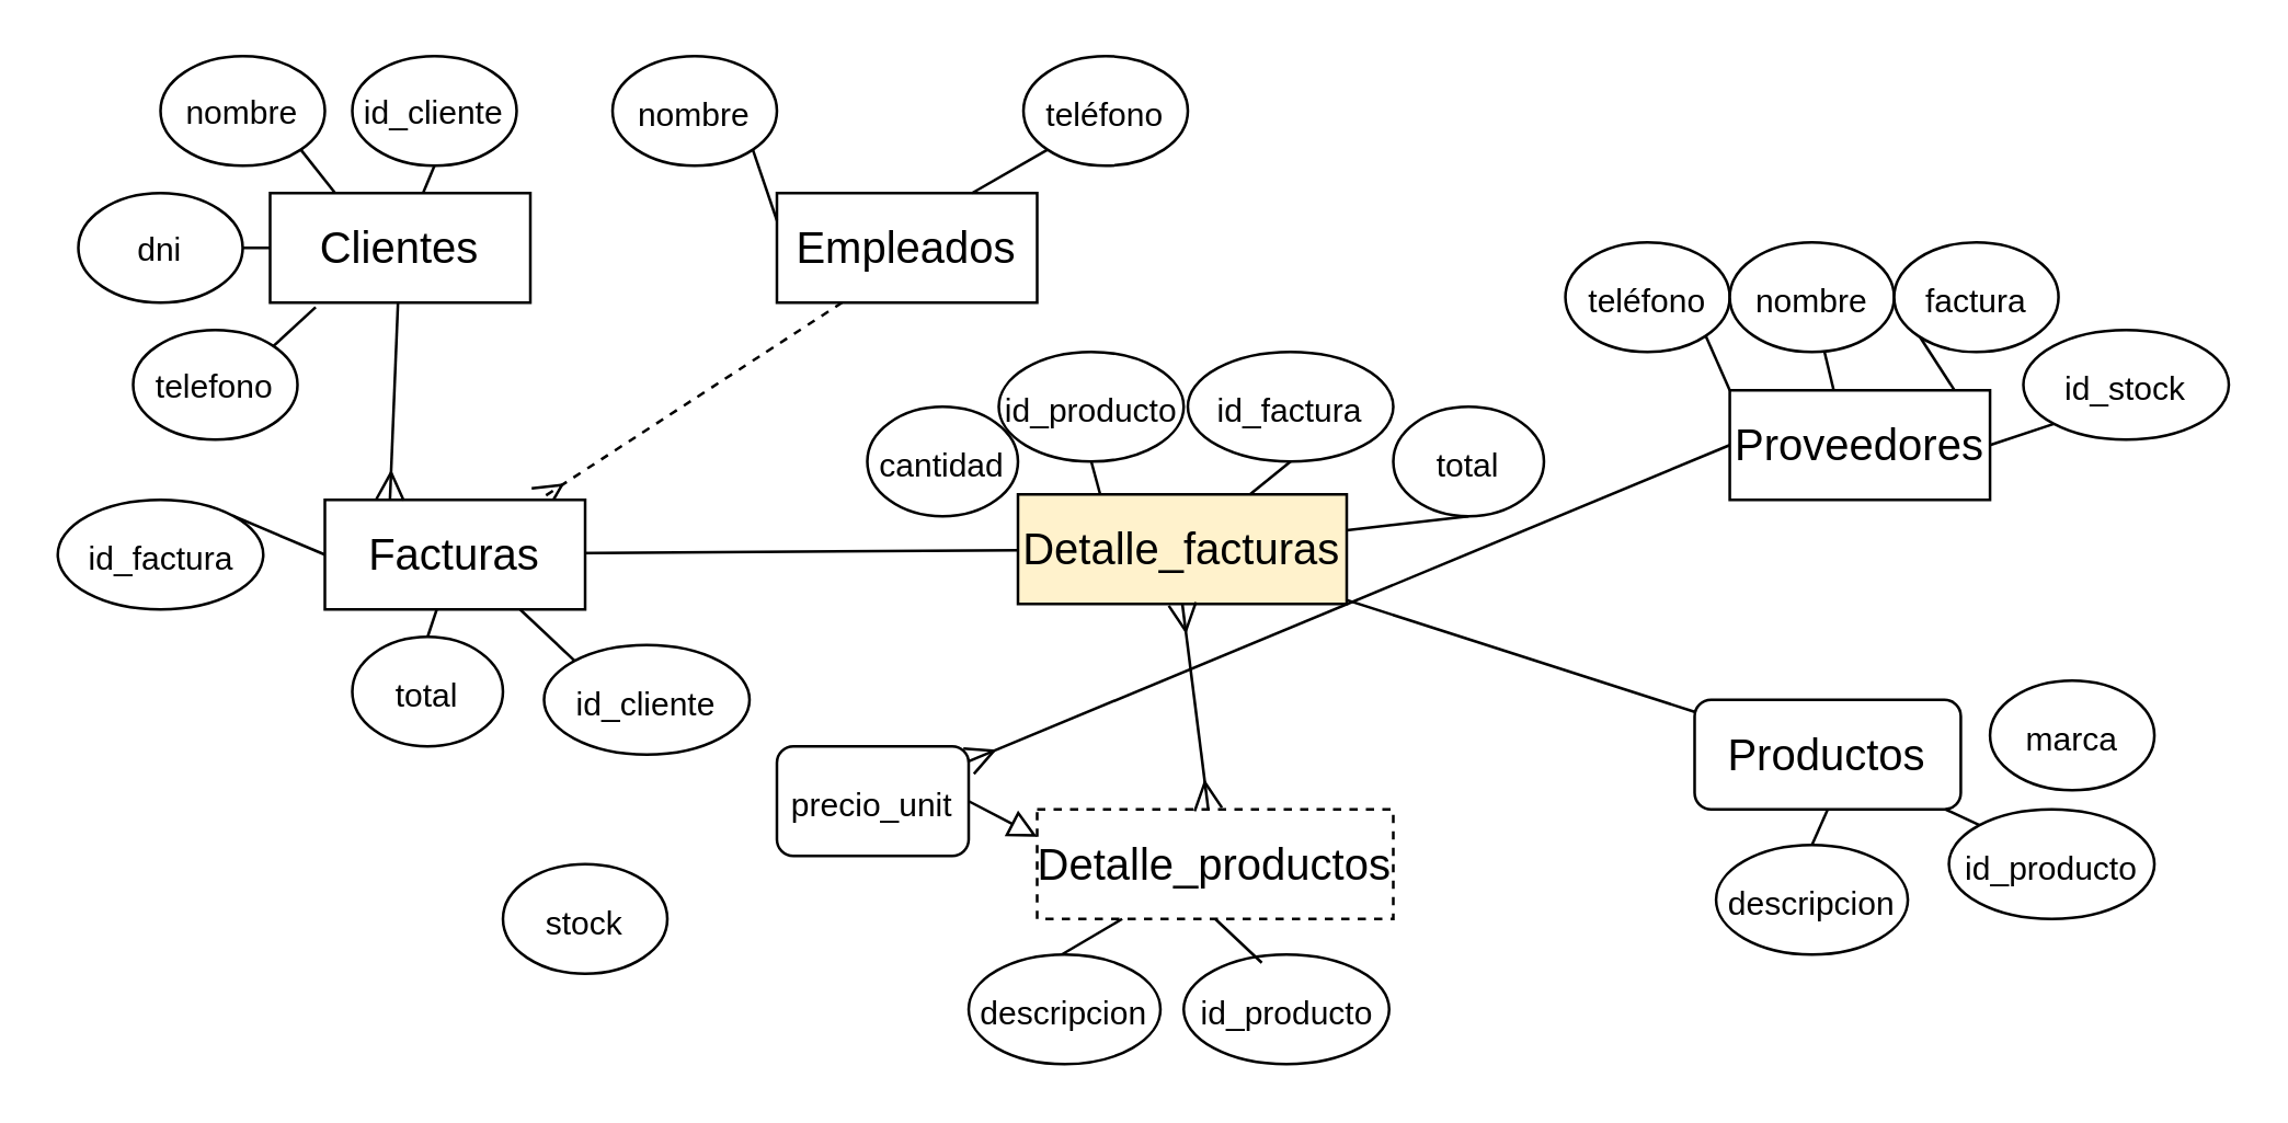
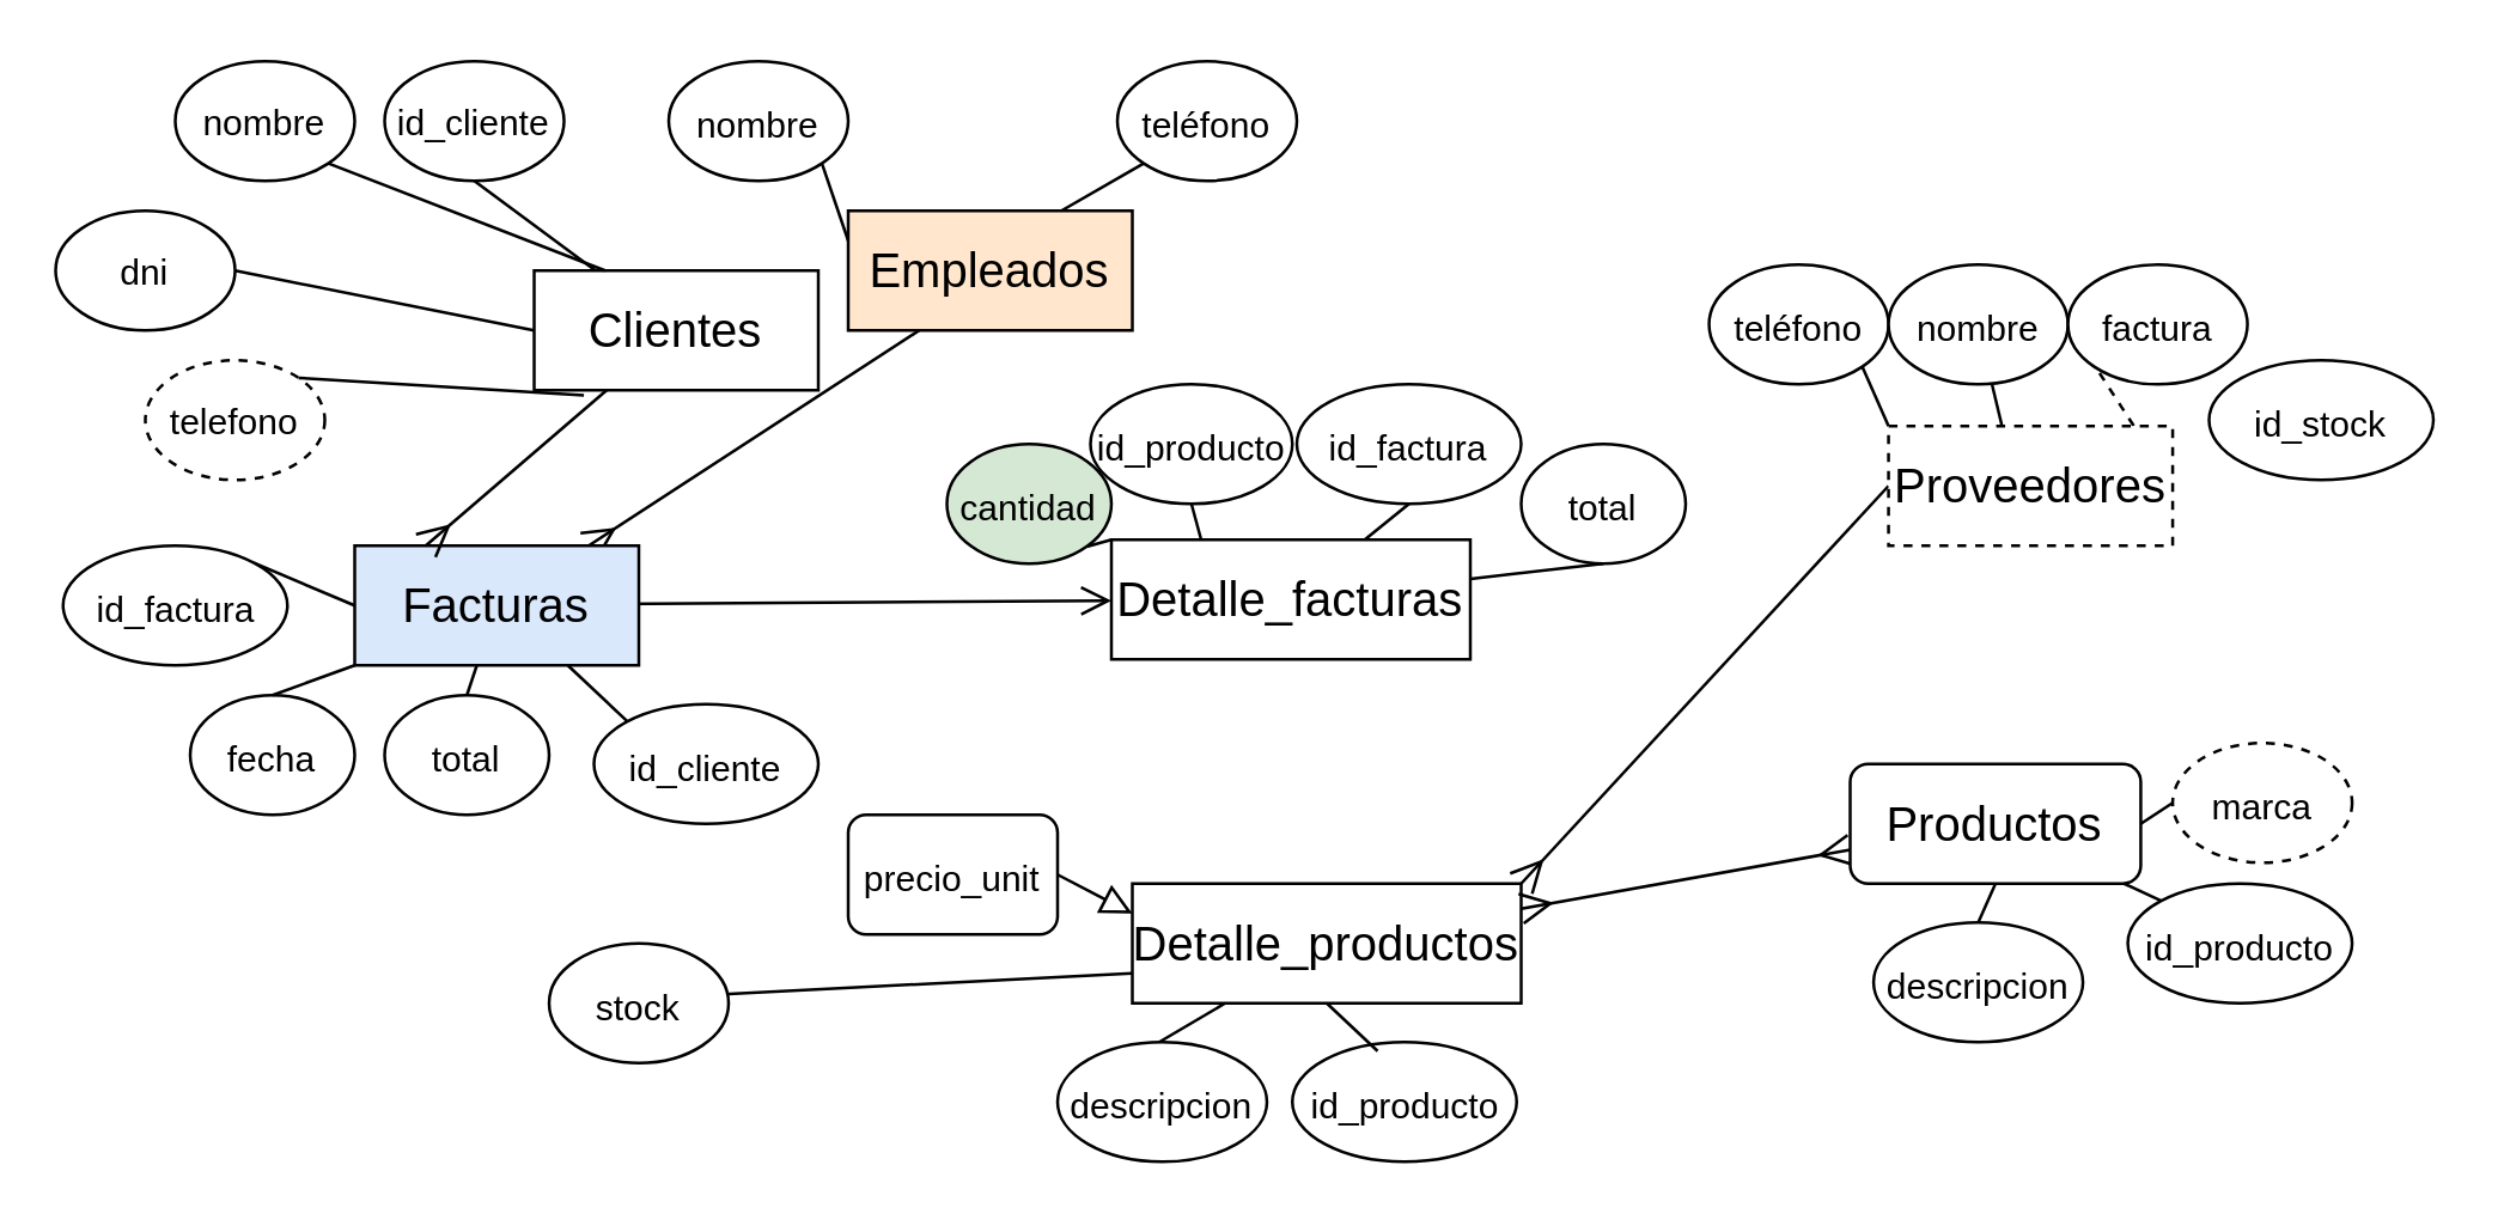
- <mxCell id="42" value="&lt;p style=&quot;line-height: 120%;&quot;&gt;&lt;font style=&quot;font-size: 12px;&quot;&gt;dni&lt;/font&gt;&lt;/p&gt;" style="ellipse;whiteSpace=wrap;html=1;fontSize=16;" parent="1" vertex="1"><mxGeometry x="28" y="70" width="60" height="40" as="geometry" /></mxCell>
+ <mxCell id="42" value="&lt;p style=&quot;line-height: 120%;&quot;&gt;&lt;font style=&quot;font-size: 12px;&quot;&gt;dni&lt;/font&gt;&lt;/p&gt;" style="ellipse;whiteSpace=wrap;html=1;fontSize=16;" parent="1" vertex="1"><mxGeometry x="18" y="70" width="60" height="40" as="geometry" /></mxCell>
- <mxCell id="8" value="Clientes" style="rounded=0;whiteSpace=wrap;html=1;fontSize=16;" parent="1" vertex="1"><mxGeometry x="98" y="70" width="95" height="40" as="geometry" /></mxCell>
+ <mxCell id="8" value="Clientes" style="rounded=0;whiteSpace=wrap;html=1;fontSize=16;" parent="1" vertex="1"><mxGeometry x="178" y="90" width="95" height="40" as="geometry" /></mxCell>
- <mxCell id="3" value="Empleados" style="rounded=0;whiteSpace=wrap;html=1;fontSize=16;" parent="1" vertex="1"><mxGeometry x="283" y="70" width="95" height="40" as="geometry" /></mxCell>
+ <mxCell id="3" value="Empleados" style="rounded=0;whiteSpace=wrap;html=1;fontSize=16;fillColor=#ffe6cc;" parent="1" vertex="1"><mxGeometry x="283" y="70" width="95" height="40" as="geometry" /></mxCell>
- <mxCell id="10" style="edgeStyle=none;curved=1;rounded=0;orthogonalLoop=1;jettySize=auto;html=1;exitX=1;exitY=0.5;exitDx=0;exitDy=0;entryX=0;entryY=0.5;entryDx=0;entryDy=0;fontSize=12;startSize=8;endSize=8;endArrow=none;endFill=0;" parent="1" source="13" target="21" edge="1"><mxGeometry relative="1" as="geometry" /></mxCell>
+ <mxCell id="10" style="edgeStyle=none;curved=1;rounded=0;orthogonalLoop=1;jettySize=auto;html=1;exitX=1;exitY=0.5;exitDx=0;exitDy=0;entryX=0;entryY=0.5;entryDx=0;entryDy=0;fontSize=12;startSize=8;endSize=8;endArrow=none;endFill=0;dashed=1;" parent="1" source="13" target="21" edge="1"><mxGeometry relative="1" as="geometry" /></mxCell>
- <mxCell id="43" value="&lt;p style=&quot;line-height: 120%;&quot;&gt;&lt;font style=&quot;font-size: 12px;&quot;&gt;telefono&lt;/font&gt;&lt;/p&gt;" style="ellipse;whiteSpace=wrap;html=1;fontSize=16;" parent="1" vertex="1"><mxGeometry x="48" y="120" width="60" height="40" as="geometry" /></mxCell>
+ <mxCell id="43" value="&lt;p style=&quot;line-height: 120%;&quot;&gt;&lt;font style=&quot;font-size: 12px;&quot;&gt;telefono&lt;/font&gt;&lt;/p&gt;" style="ellipse;whiteSpace=wrap;html=1;fontSize=16;dashed=1;" parent="1" vertex="1"><mxGeometry x="48" y="120" width="60" height="40" as="geometry" /></mxCell>
- <mxCell id="2" style="edgeStyle=none;curved=1;rounded=0;orthogonalLoop=1;jettySize=auto;html=1;exitX=0.25;exitY=1;exitDx=0;exitDy=0;fontSize=12;startSize=8;endSize=8;endArrow=ERmany;endFill=0;dashed=1;" edge="1" parent="1" source="3" target="5"><mxGeometry relative="1" as="geometry" /></mxCell>
+ <mxCell id="2" style="edgeStyle=none;curved=1;rounded=0;orthogonalLoop=1;jettySize=auto;html=1;exitX=0.25;exitY=1;exitDx=0;exitDy=0;fontSize=12;startSize=8;endSize=8;endArrow=ERmany;endFill=0;" edge="1" parent="1" source="3" target="5"><mxGeometry relative="1" as="geometry" /></mxCell>
- <mxCell id="22" style="edgeStyle=none;curved=1;rounded=0;orthogonalLoop=1;jettySize=auto;html=1;exitX=1;exitY=0.5;exitDx=0;exitDy=0;entryX=0;entryY=1;entryDx=0;entryDy=0;fontSize=12;startSize=8;endSize=8;endArrow=none;endFill=0;" parent="1" source="13" target="20" edge="1"><mxGeometry relative="1" as="geometry" /></mxCell>
- <mxCell id="13" value="Proveedores" style="rounded=0;whiteSpace=wrap;html=1;fontSize=16;" parent="1" vertex="1"><mxGeometry x="630.83" y="142" width="95" height="40" as="geometry" /></mxCell>
+ <mxCell id="13" value="Proveedores" style="rounded=0;whiteSpace=wrap;html=1;fontSize=16;dashed=1;" parent="1" vertex="1"><mxGeometry x="630.83" y="142" width="95" height="40" as="geometry" /></mxCell>
- <mxCell id="50" value="&lt;font style=&quot;font-size: 12px;&quot;&gt;cantidad&lt;/font&gt;" style="ellipse;whiteSpace=wrap;html=1;fontSize=16;" vertex="1" parent="1"><mxGeometry x="316" y="148" width="55" height="40" as="geometry" /></mxCell>
+ <mxCell id="50" value="&lt;font style=&quot;font-size: 12px;&quot;&gt;cantidad&lt;/font&gt;" style="ellipse;whiteSpace=wrap;html=1;fontSize=16;fillColor=#d5e8d4;" vertex="1" parent="1"><mxGeometry x="316" y="148" width="55" height="40" as="geometry" /></mxCell>
- <mxCell id="9" style="edgeStyle=none;curved=1;rounded=0;orthogonalLoop=1;jettySize=auto;html=1;exitX=0;exitY=0.5;exitDx=0;exitDy=0;fontSize=12;startSize=8;endSize=8;endArrow=ERmany;endFill=0;" parent="1" source="13" target="27" edge="1"><mxGeometry relative="1" as="geometry"><mxPoint x="547.997" y="190" as="targetPoint" /></mxGeometry></mxCell>
+ <mxCell id="9" style="edgeStyle=none;curved=1;rounded=0;orthogonalLoop=1;jettySize=auto;html=1;exitX=0;exitY=0.5;exitDx=0;exitDy=0;fontSize=12;startSize=8;endSize=8;endArrow=ERmany;endFill=0;entryX=1;entryY=0;entryDx=0;entryDy=0;" parent="1" source="13" target="6" edge="1"><mxGeometry relative="1" as="geometry"><mxPoint x="547.997" y="190" as="targetPoint" /></mxGeometry></mxCell>
- <mxCell id="46" value="Detalle_facturas" style="rounded=0;whiteSpace=wrap;html=1;fontSize=16;fillColor=#fff2cc;" vertex="1" parent="1"><mxGeometry x="371" y="180" width="120" height="40" as="geometry" /></mxCell>
+ <mxCell id="46" value="Detalle_facturas" style="rounded=0;whiteSpace=wrap;html=1;fontSize=16;" vertex="1" parent="1"><mxGeometry x="371" y="180" width="120" height="40" as="geometry" /></mxCell>
- <mxCell id="4" value="" style="edgeStyle=none;curved=1;rounded=0;orthogonalLoop=1;jettySize=auto;html=1;fontSize=12;startSize=8;endSize=8;endArrow=none;endFill=0;exitX=0;exitY=0.5;exitDx=0;exitDy=0;" edge="1" parent="1" source="5" target="46"><mxGeometry relative="1" as="geometry" /></mxCell>
+ <mxCell id="4" value="" style="edgeStyle=none;curved=1;rounded=0;orthogonalLoop=1;jettySize=auto;html=1;fontSize=12;startSize=8;endSize=8;endArrow=open;endFill=0;exitX=0;exitY=0.5;exitDx=0;exitDy=0;" edge="1" parent="1" source="5" target="46"><mxGeometry relative="1" as="geometry" /></mxCell>
- <mxCell id="5" value="Facturas" style="rounded=0;whiteSpace=wrap;html=1;fontSize=16;" parent="1" vertex="1"><mxGeometry x="118" y="182" width="95" height="40" as="geometry" /></mxCell>
+ <mxCell id="5" value="Facturas" style="rounded=0;whiteSpace=wrap;html=1;fontSize=16;fillColor=#dae8fc;" parent="1" vertex="1"><mxGeometry x="118" y="182" width="95" height="40" as="geometry" /></mxCell>
+ <mxCell id="36" style="edgeStyle=none;curved=1;rounded=0;orthogonalLoop=1;jettySize=auto;html=1;exitX=0.5;exitY=0;exitDx=0;exitDy=0;fontSize=12;startSize=8;endSize=8;endArrow=none;endFill=0;entryX=0;entryY=1;entryDx=0;entryDy=0;" parent="1" source="33" target="5" edge="1"><mxGeometry relative="1" as="geometry"><mxPoint x="163" y="222" as="targetPoint" /></mxGeometry></mxCell>
- <mxCell id="45" style="edgeStyle=none;curved=1;rounded=0;orthogonalLoop=1;jettySize=auto;html=1;exitX=0;exitY=0;exitDx=0;exitDy=0;fontSize=12;startSize=8;endSize=8;endArrow=none;endFill=0;" edge="1" parent="1" source="46" target="58"><mxGeometry relative="1" as="geometry" /></mxCell>
+ <mxCell id="45" style="edgeStyle=none;curved=1;rounded=0;orthogonalLoop=1;jettySize=auto;html=1;exitX=0;exitY=0;exitDx=0;exitDy=0;entryX=1;entryY=1;entryDx=0;entryDy=0;fontSize=12;startSize=8;endSize=8;endArrow=none;endFill=0;" edge="1" parent="1" source="46" target="50"><mxGeometry relative="1" as="geometry" /></mxCell>
+ <mxCell id="33" value="&lt;font style=&quot;font-size: 12px;&quot;&gt;fecha&lt;/font&gt;" style="ellipse;whiteSpace=wrap;html=1;fontSize=16;" parent="1" vertex="1"><mxGeometry x="63" y="232" width="55" height="40" as="geometry" /></mxCell>
- <mxCell id="64" value="&lt;font style=&quot;font-size: 12px;&quot;&gt;marca&lt;/font&gt;" style="ellipse;whiteSpace=wrap;html=1;fontSize=16;" vertex="1" parent="1"><mxGeometry x="725.83" y="248" width="60" height="40" as="geometry" /></mxCell>
+ <mxCell id="64" value="&lt;font style=&quot;font-size: 12px;&quot;&gt;marca&lt;/font&gt;" style="ellipse;whiteSpace=wrap;html=1;fontSize=16;dashed=1;" vertex="1" parent="1"><mxGeometry x="725.83" y="248" width="60" height="40" as="geometry" /></mxCell>
- <mxCell id="57" style="edgeStyle=none;curved=1;rounded=0;orthogonalLoop=1;jettySize=auto;html=1;entryX=0.5;entryY=1;entryDx=0;entryDy=0;fontSize=12;startSize=8;endSize=8;endArrow=ERmany;endFill=0;startArrow=ERmany;startFill=0;" edge="1" parent="1" source="6" target="46"><mxGeometry relative="1" as="geometry" /></mxCell>
+ <mxCell id="57" style="edgeStyle=none;curved=1;rounded=0;orthogonalLoop=1;jettySize=auto;html=1;fontSize=12;startSize=8;endSize=8;endArrow=ERmany;endFill=0;startArrow=ERmany;startFill=0;" edge="1" parent="1" source="6" target="58"><mxGeometry relative="1" as="geometry" /></mxCell>
+ <mxCell id="63" style="edgeStyle=none;curved=1;rounded=0;orthogonalLoop=1;jettySize=auto;html=1;exitX=0;exitY=0.5;exitDx=0;exitDy=0;entryX=1;entryY=0.5;entryDx=0;entryDy=0;fontSize=12;startSize=8;endSize=8;endArrow=none;endFill=0;" edge="1" parent="1" source="64" target="58"><mxGeometry relative="1" as="geometry" /></mxCell>
- <mxCell id="6" value="Detalle_productos" style="rounded=0;whiteSpace=wrap;html=1;fontSize=16;dashed=1;" parent="1" vertex="1"><mxGeometry x="378" y="295" width="130" height="40" as="geometry" /></mxCell>
+ <mxCell id="6" value="Detalle_productos" style="rounded=0;whiteSpace=wrap;html=1;fontSize=16;" parent="1" vertex="1"><mxGeometry x="378" y="295" width="130" height="40" as="geometry" /></mxCell>
+ <mxCell id="24" style="edgeStyle=none;curved=1;rounded=0;orthogonalLoop=1;jettySize=auto;html=1;exitX=0;exitY=0.5;exitDx=0;exitDy=0;entryX=0;entryY=0.75;entryDx=0;entryDy=0;fontSize=12;startSize=8;endSize=8;endArrow=none;endFill=0;" parent="1" source="25" target="6" edge="1"><mxGeometry relative="1" as="geometry" /></mxCell>
